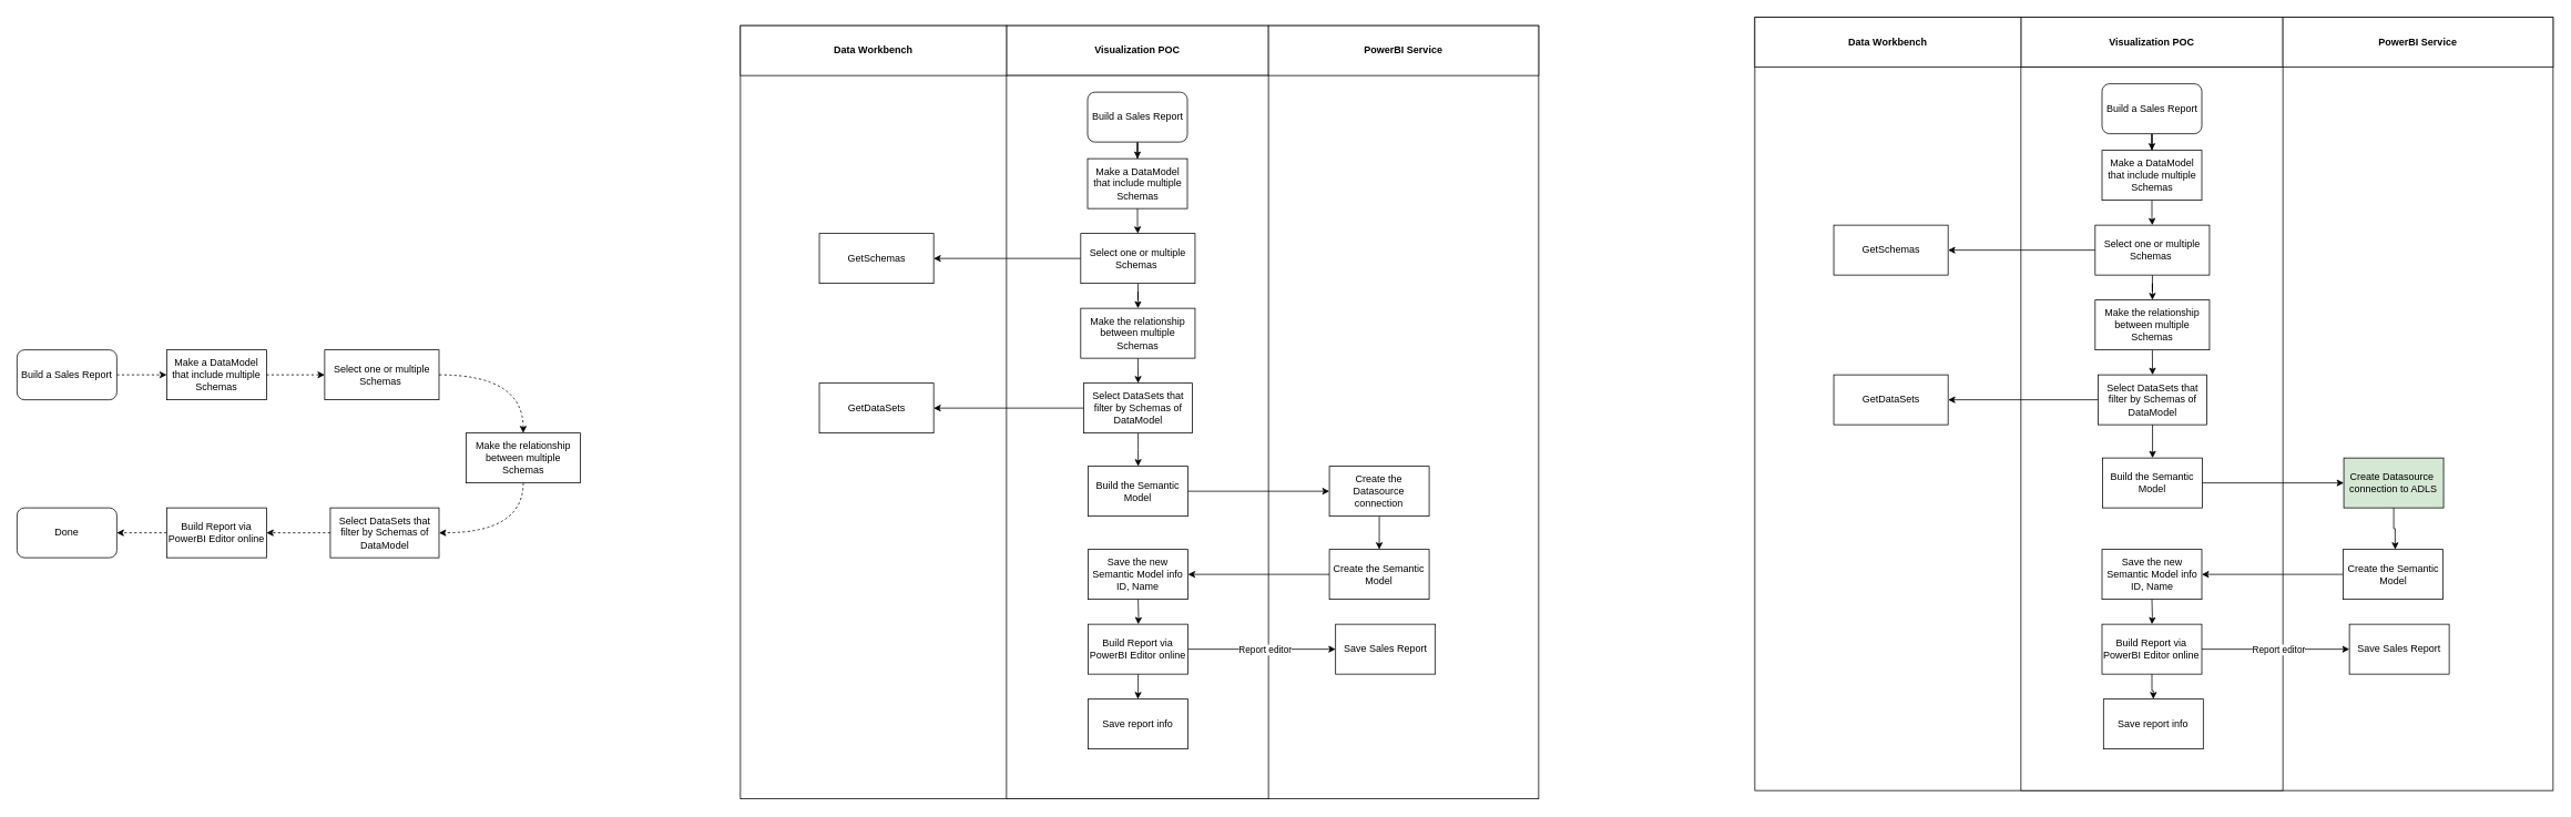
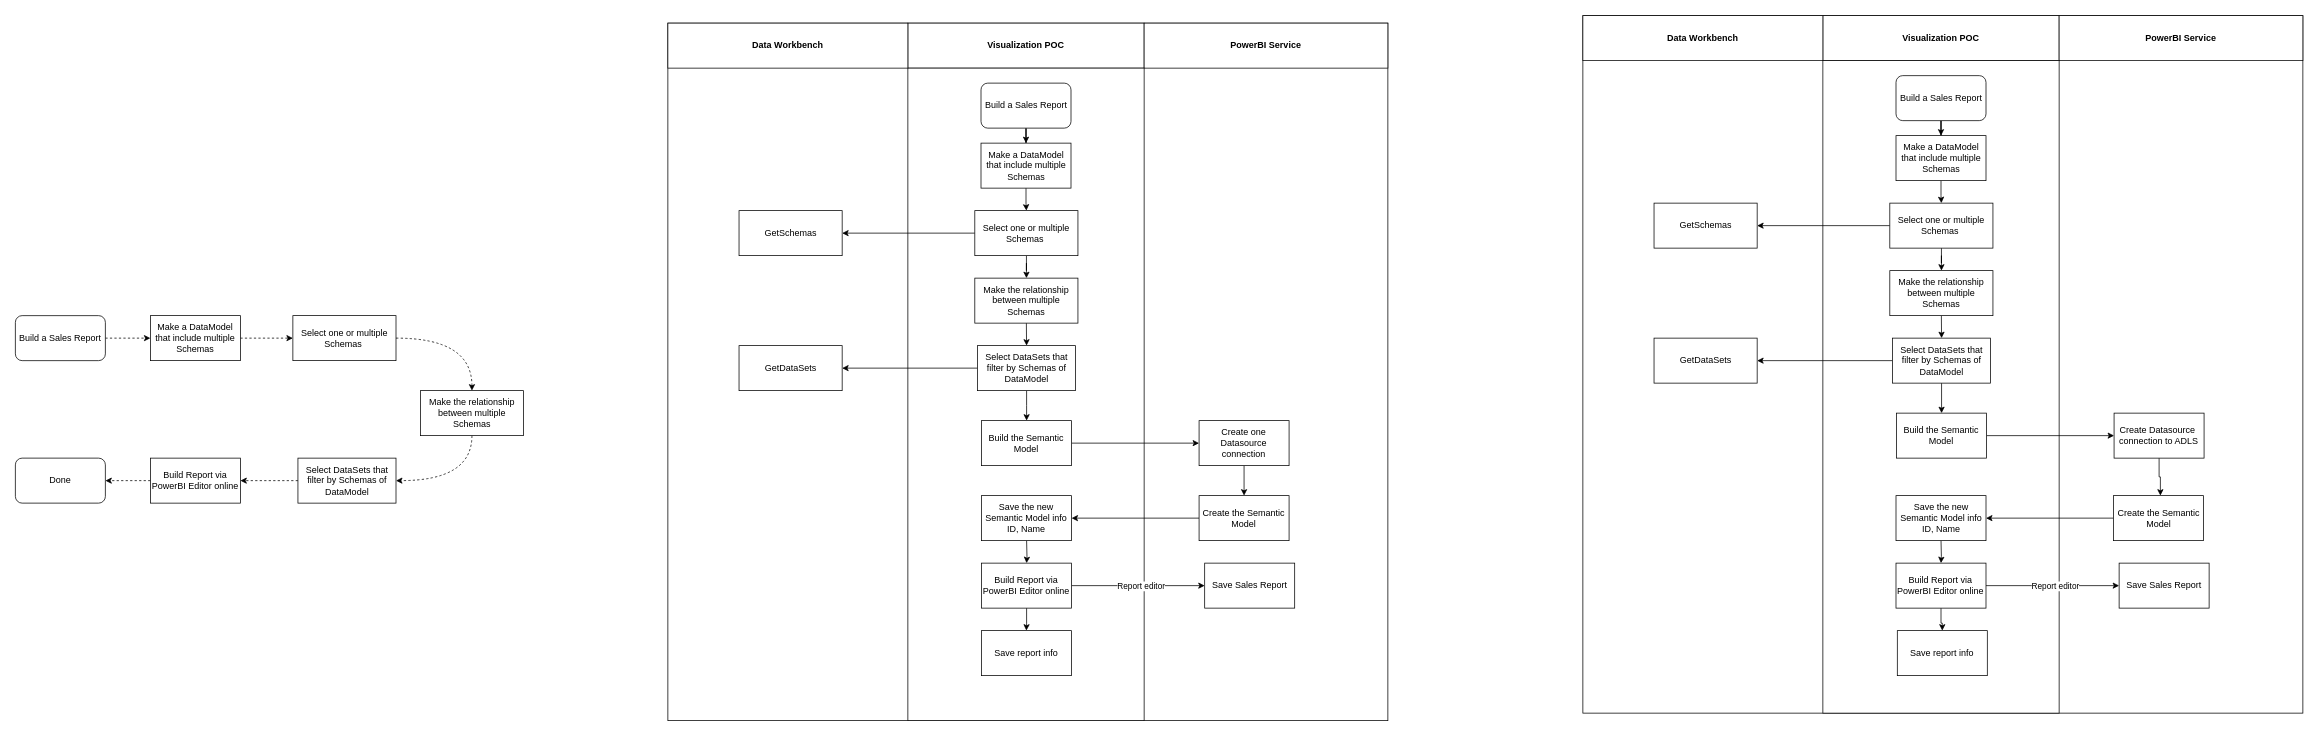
- <mxCell id="80" value="Create Datasource&amp;nbsp; connection to ADLS" style="whiteSpace=wrap;html=1;rounded=0;fillColor=#d5e8d4;" vertex="1" parent="1"><mxGeometry x="2818.265" y="550" width="120" height="60" as="geometry" /></mxCell>
+ <mxCell id="80" value="Create Datasource&amp;nbsp; connection to ADLS" style="whiteSpace=wrap;html=1;rounded=0;" vertex="1" parent="1"><mxGeometry x="2818.265" y="550" width="120" height="60" as="geometry" /></mxCell>
- <mxCell id="43" value="Create the Datasource connection" style="whiteSpace=wrap;html=1;rounded=0;" vertex="1" parent="1"><mxGeometry x="1598.265" y="560" width="120" height="60" as="geometry" /></mxCell>
+ <mxCell id="43" value="Create one Datasource connection" style="whiteSpace=wrap;html=1;rounded=0;" vertex="1" parent="1"><mxGeometry x="1598.265" y="560" width="120" height="60" as="geometry" /></mxCell>
